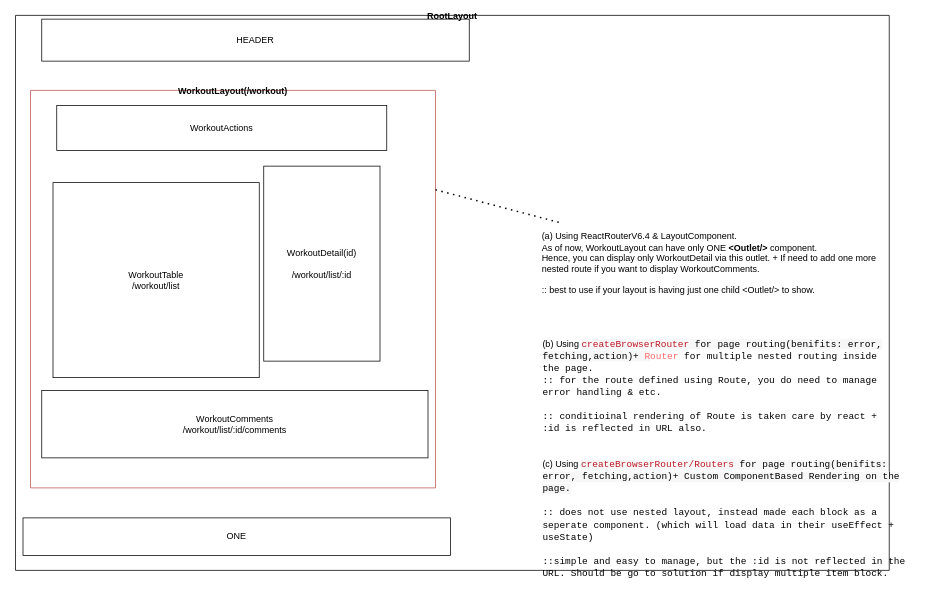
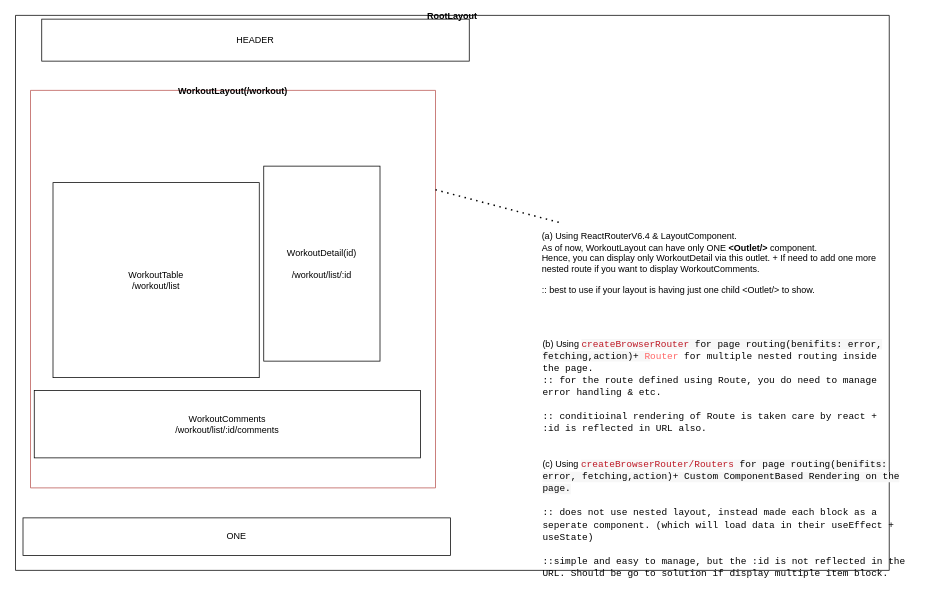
- <mxCell id="4" value="WorkoutActions" style="rounded=0;whiteSpace=wrap;html=1;fillColor=none;" vertex="1" parent="3"><mxGeometry x="35" y="20" width="440" height="60" as="geometry" /></mxCell>
- <mxCell id="7" value="WorkoutComments&lt;br&gt;/workout/list/:id/comments" style="rounded=0;whiteSpace=wrap;html=1;fillColor=none;" vertex="1" parent="3"><mxGeometry x="15" y="400" width="515" height="90" as="geometry" /></mxCell>
+ <mxCell id="7" value="WorkoutComments&lt;br&gt;/workout/list/:id/comments" style="rounded=0;whiteSpace=wrap;html=1;fillColor=none;" vertex="1" parent="3"><mxGeometry x="5" y="400" width="515" height="90" as="geometry" /></mxCell>
